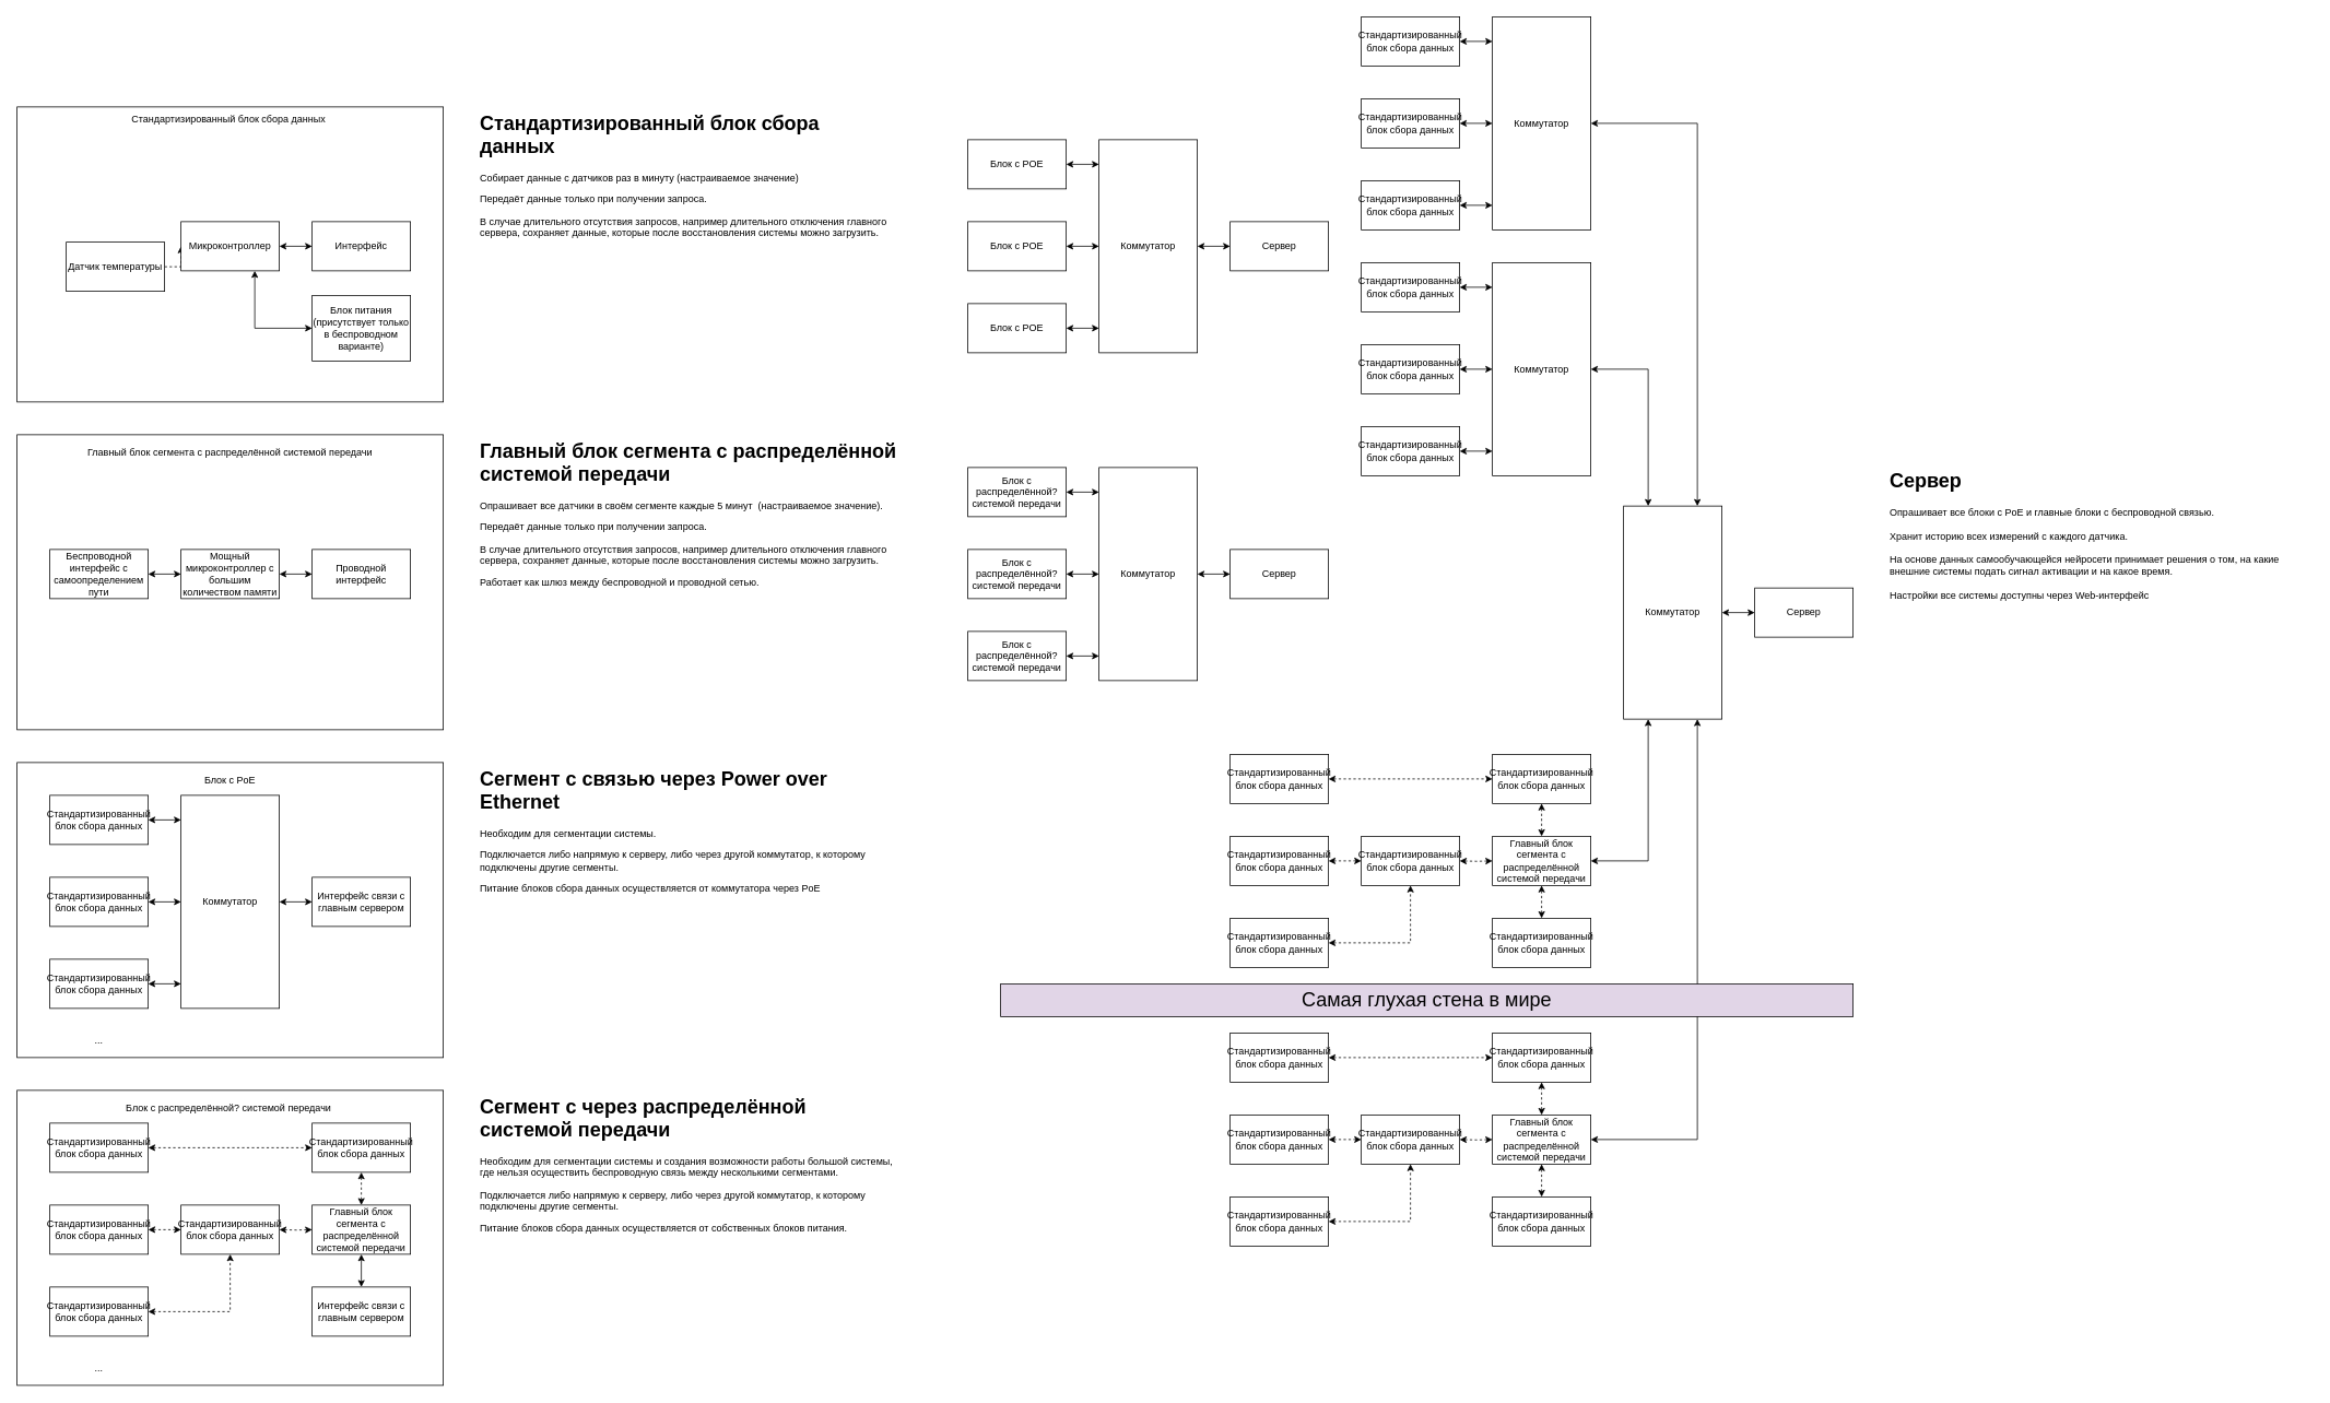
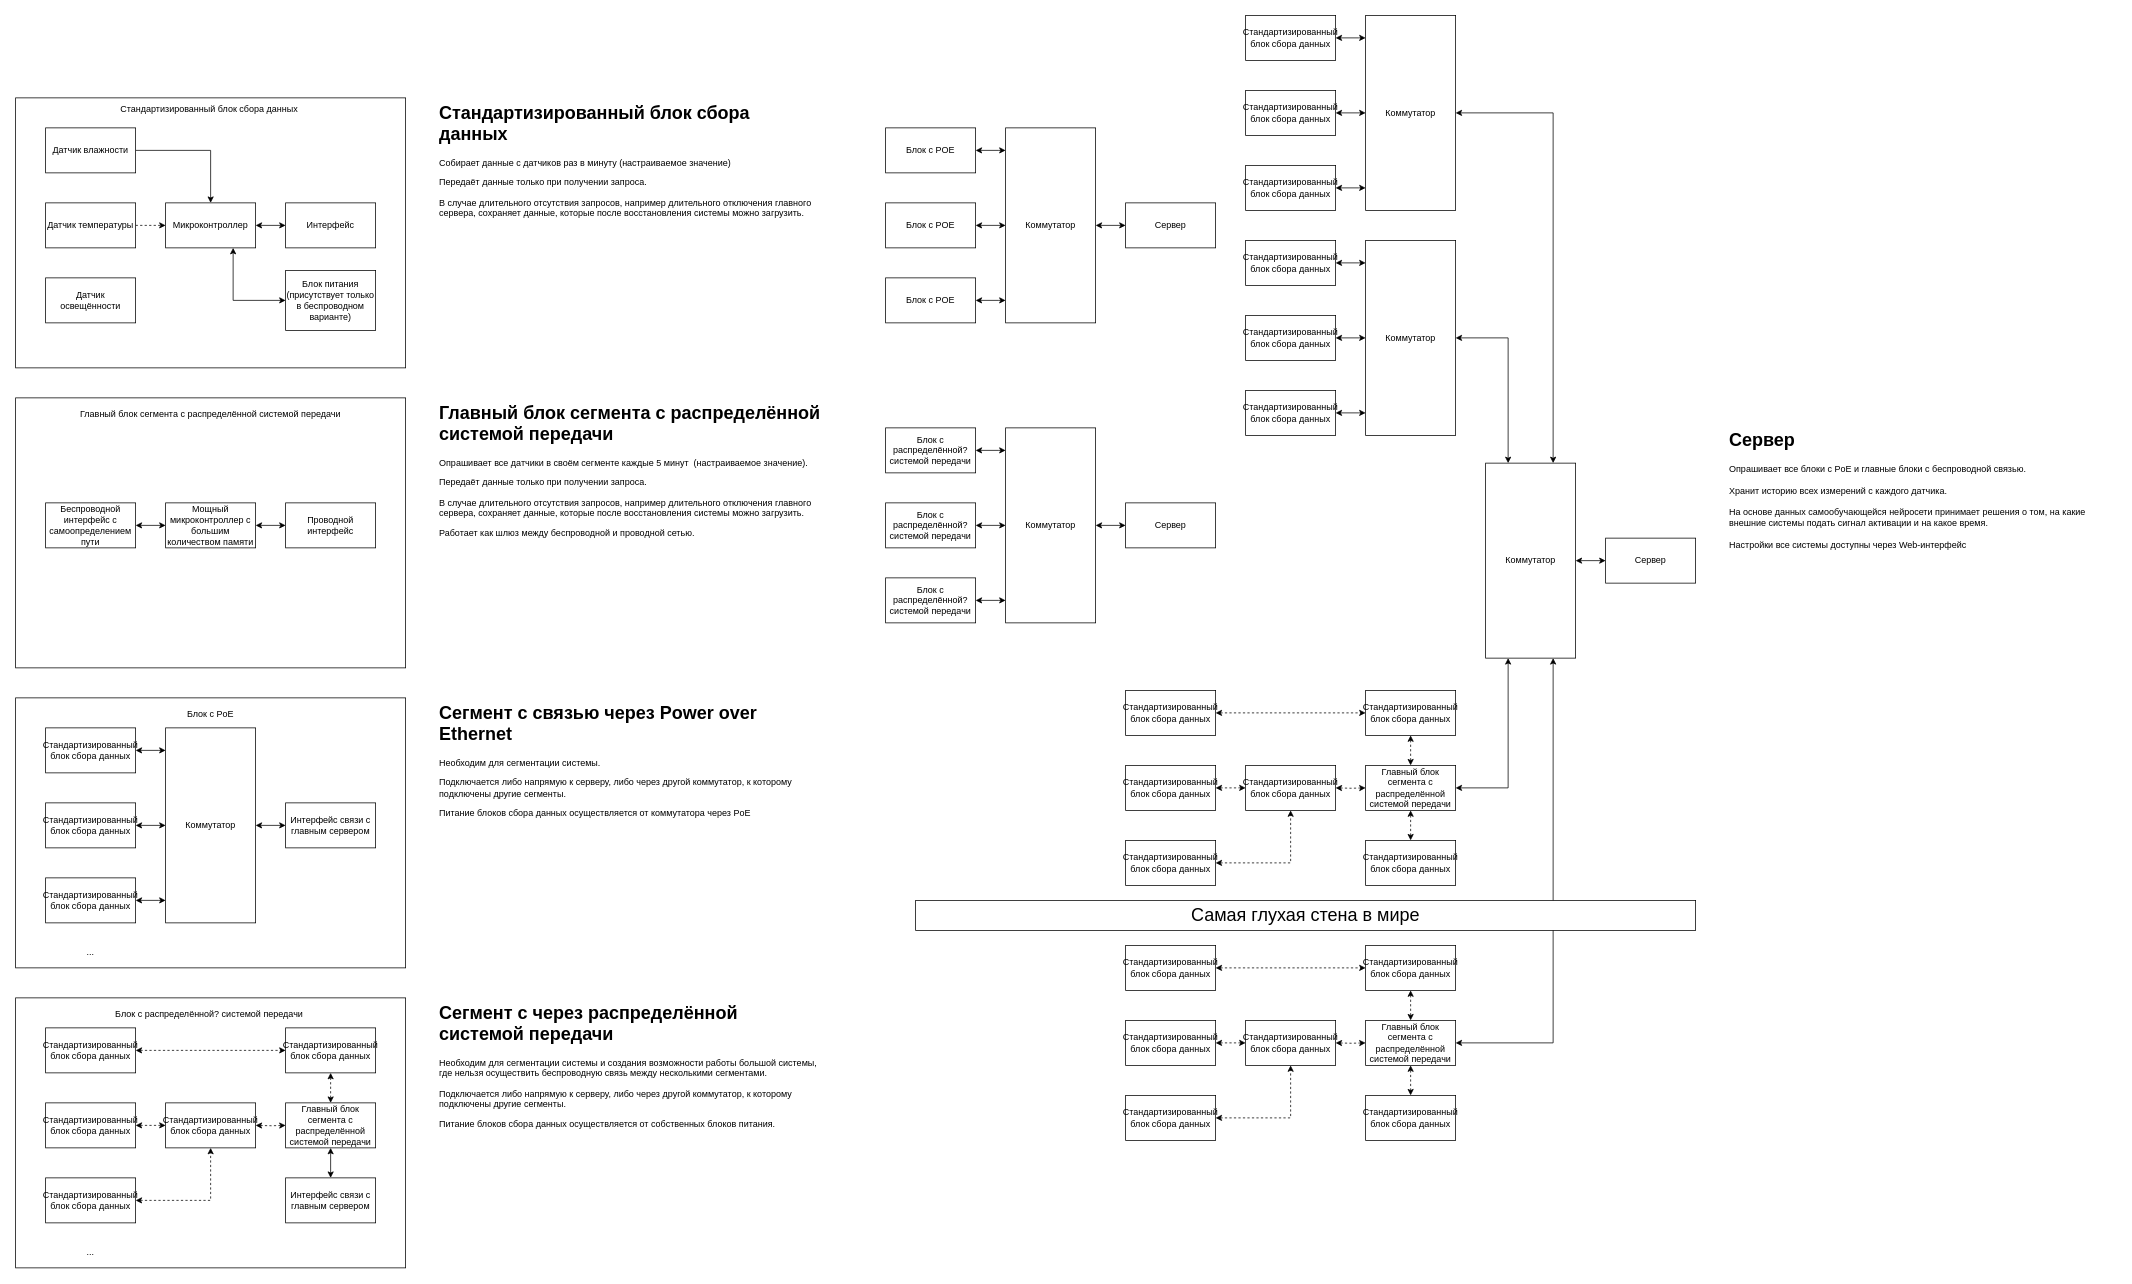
+ <mxCell id="5" value="Датчик влажности" style="rounded=0;whiteSpace=wrap;html=1;" parent="1" vertex="1"><mxGeometry x="60" y="170" width="120" height="60" as="geometry" /></mxCell>
+ <mxCell id="4" style="edgeStyle=orthogonalEdgeStyle;rounded=0;orthogonalLoop=1;jettySize=auto;html=1;" parent="1" source="5" target="10" edge="1"><mxGeometry relative="1" as="geometry" /></mxCell>
- <mxCell id="7" value="Датчик температуры" style="rounded=0;whiteSpace=wrap;html=1;" parent="1" vertex="1"><mxGeometry x="80" y="295" width="120" height="60" as="geometry" /></mxCell>
+ <mxCell id="7" value="Датчик температуры" style="rounded=0;whiteSpace=wrap;html=1;" parent="1" vertex="1"><mxGeometry x="60" y="270" width="120" height="60" as="geometry" /></mxCell>
+ <mxCell id="8" value="Датчик освещённости" style="rounded=0;whiteSpace=wrap;html=1;" parent="1" vertex="1"><mxGeometry x="60" y="370" width="120" height="60" as="geometry" /></mxCell>
- <mxCell id="104" value="Самая глухая стена в мире" style="rounded=0;whiteSpace=wrap;html=1;fontSize=24;fillColor=#e1d5e7;" parent="1" vertex="1"><mxGeometry x="1220" y="1200" width="1040" height="40" as="geometry" /></mxCell>
+ <mxCell id="104" value="Самая глухая стена в мире" style="rounded=0;whiteSpace=wrap;html=1;fontSize=24;" parent="1" vertex="1"><mxGeometry x="1220" y="1200" width="1040" height="40" as="geometry" /></mxCell>
